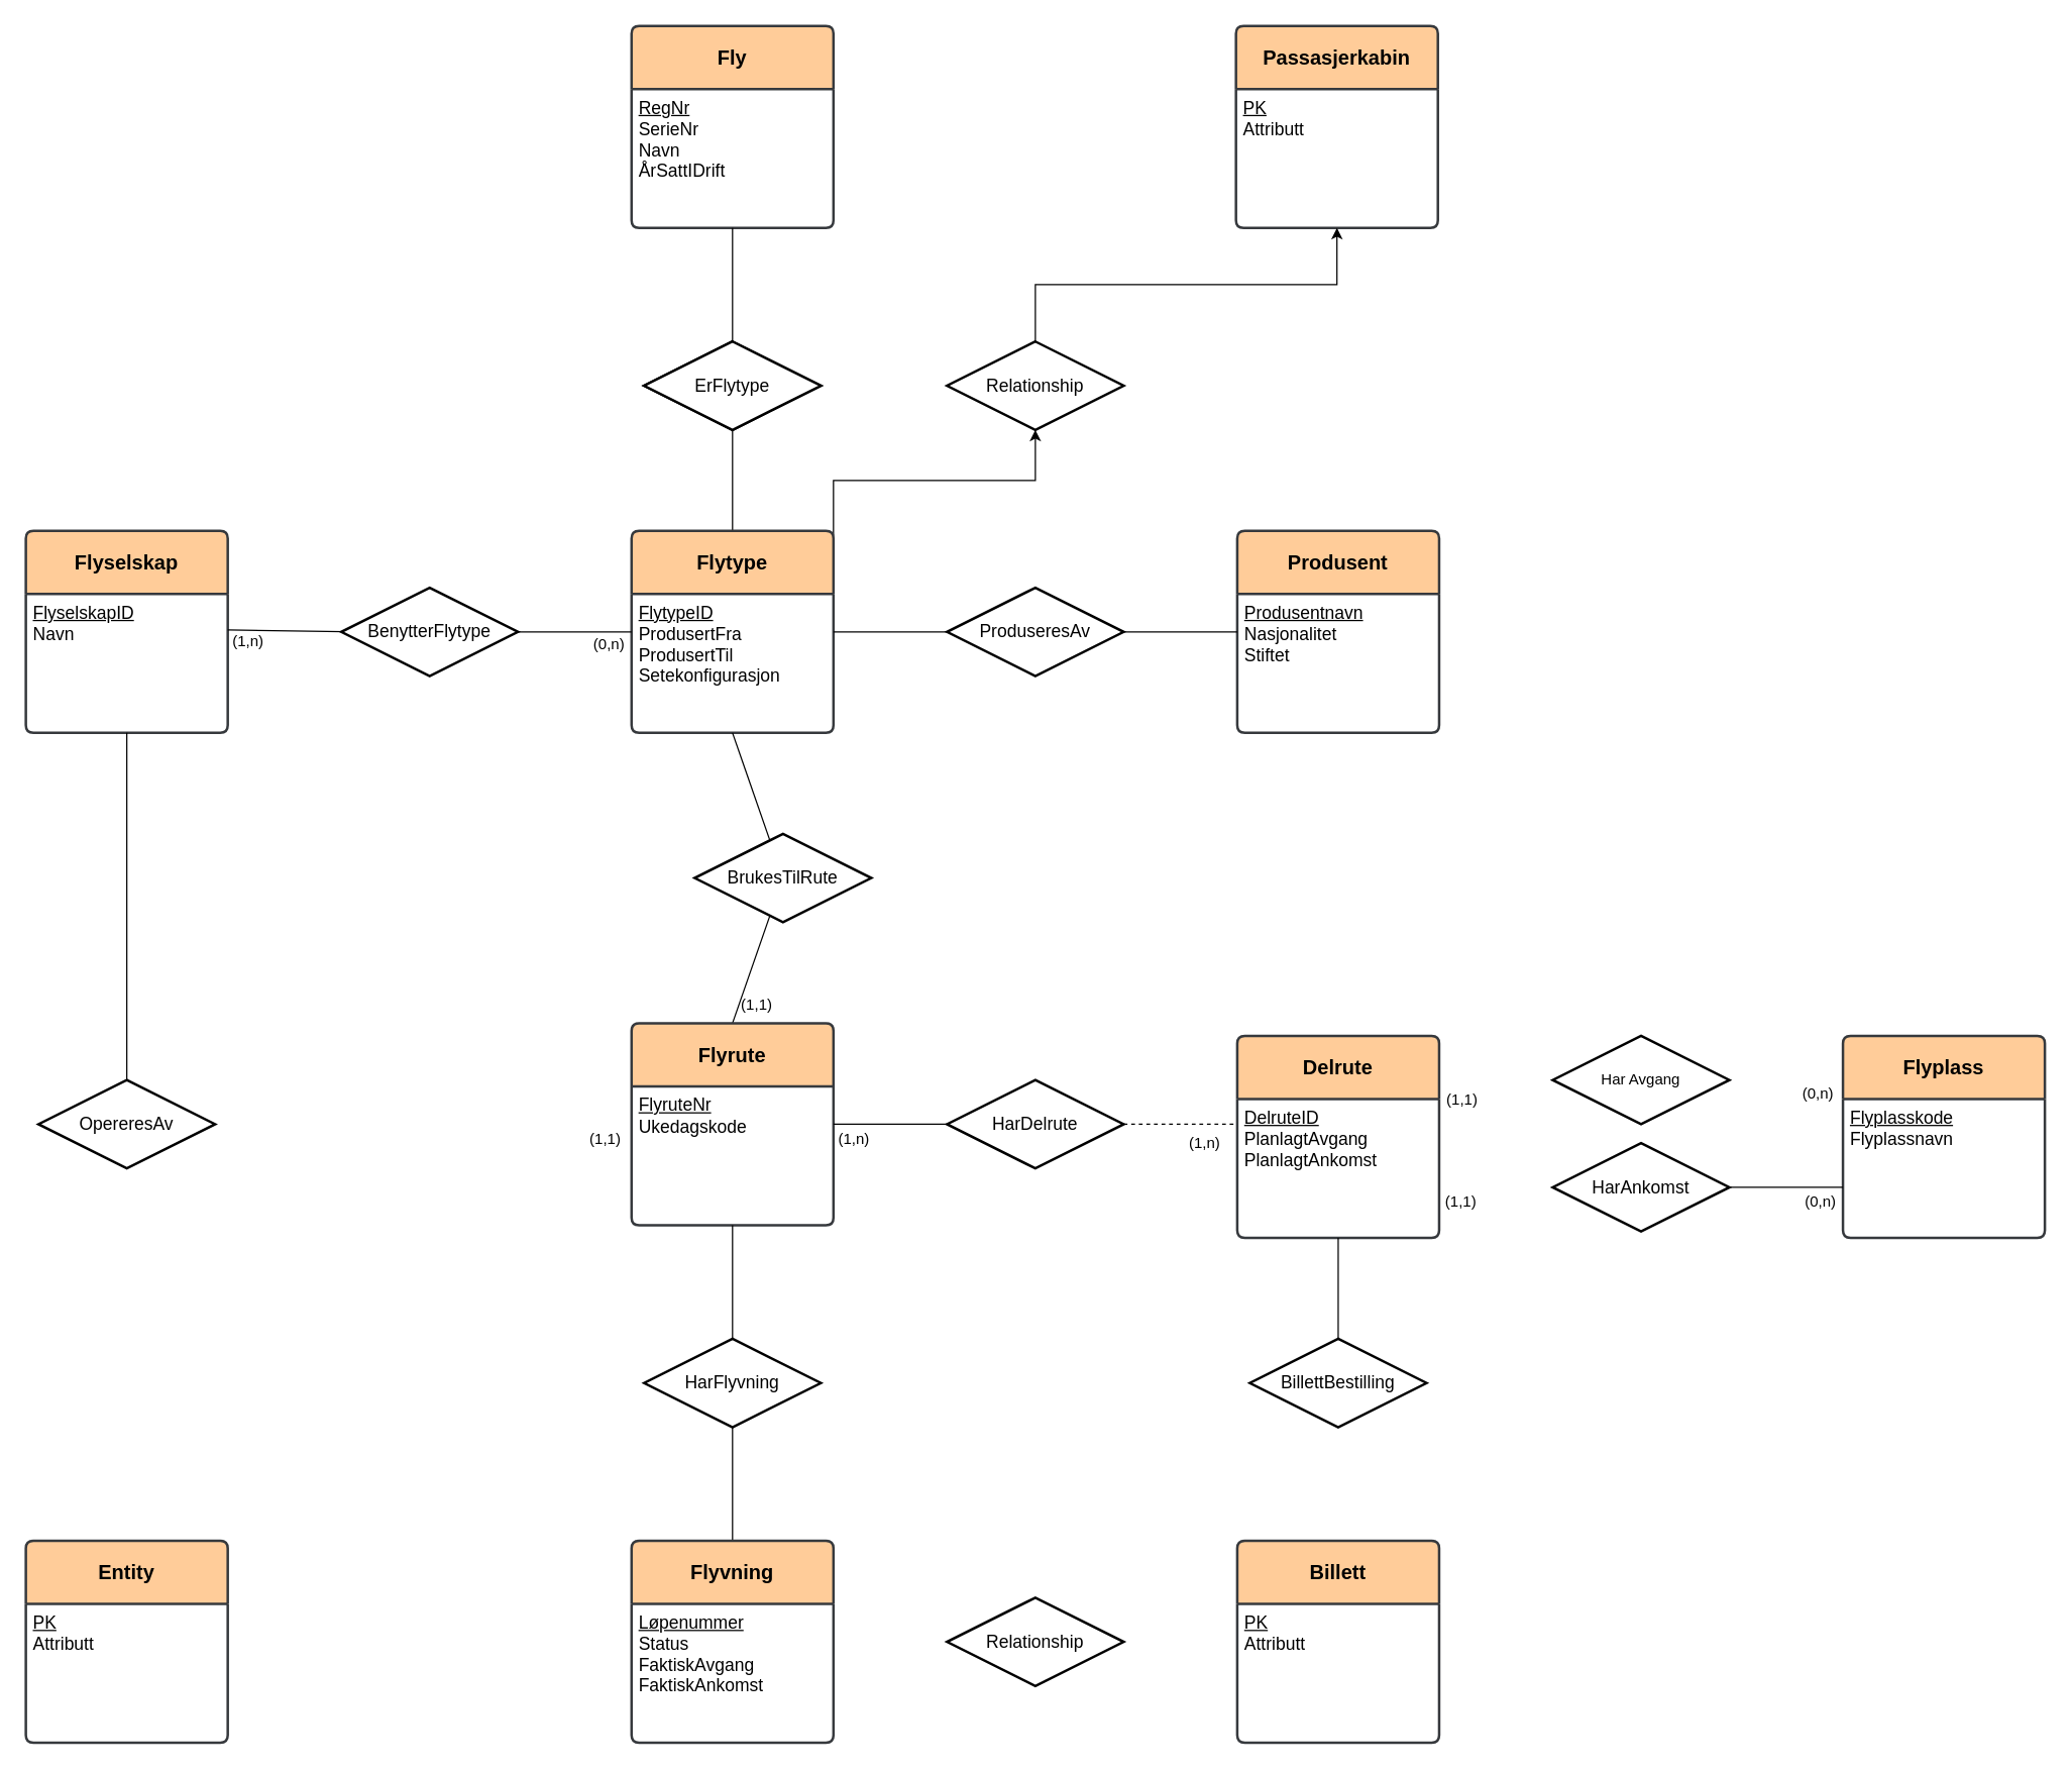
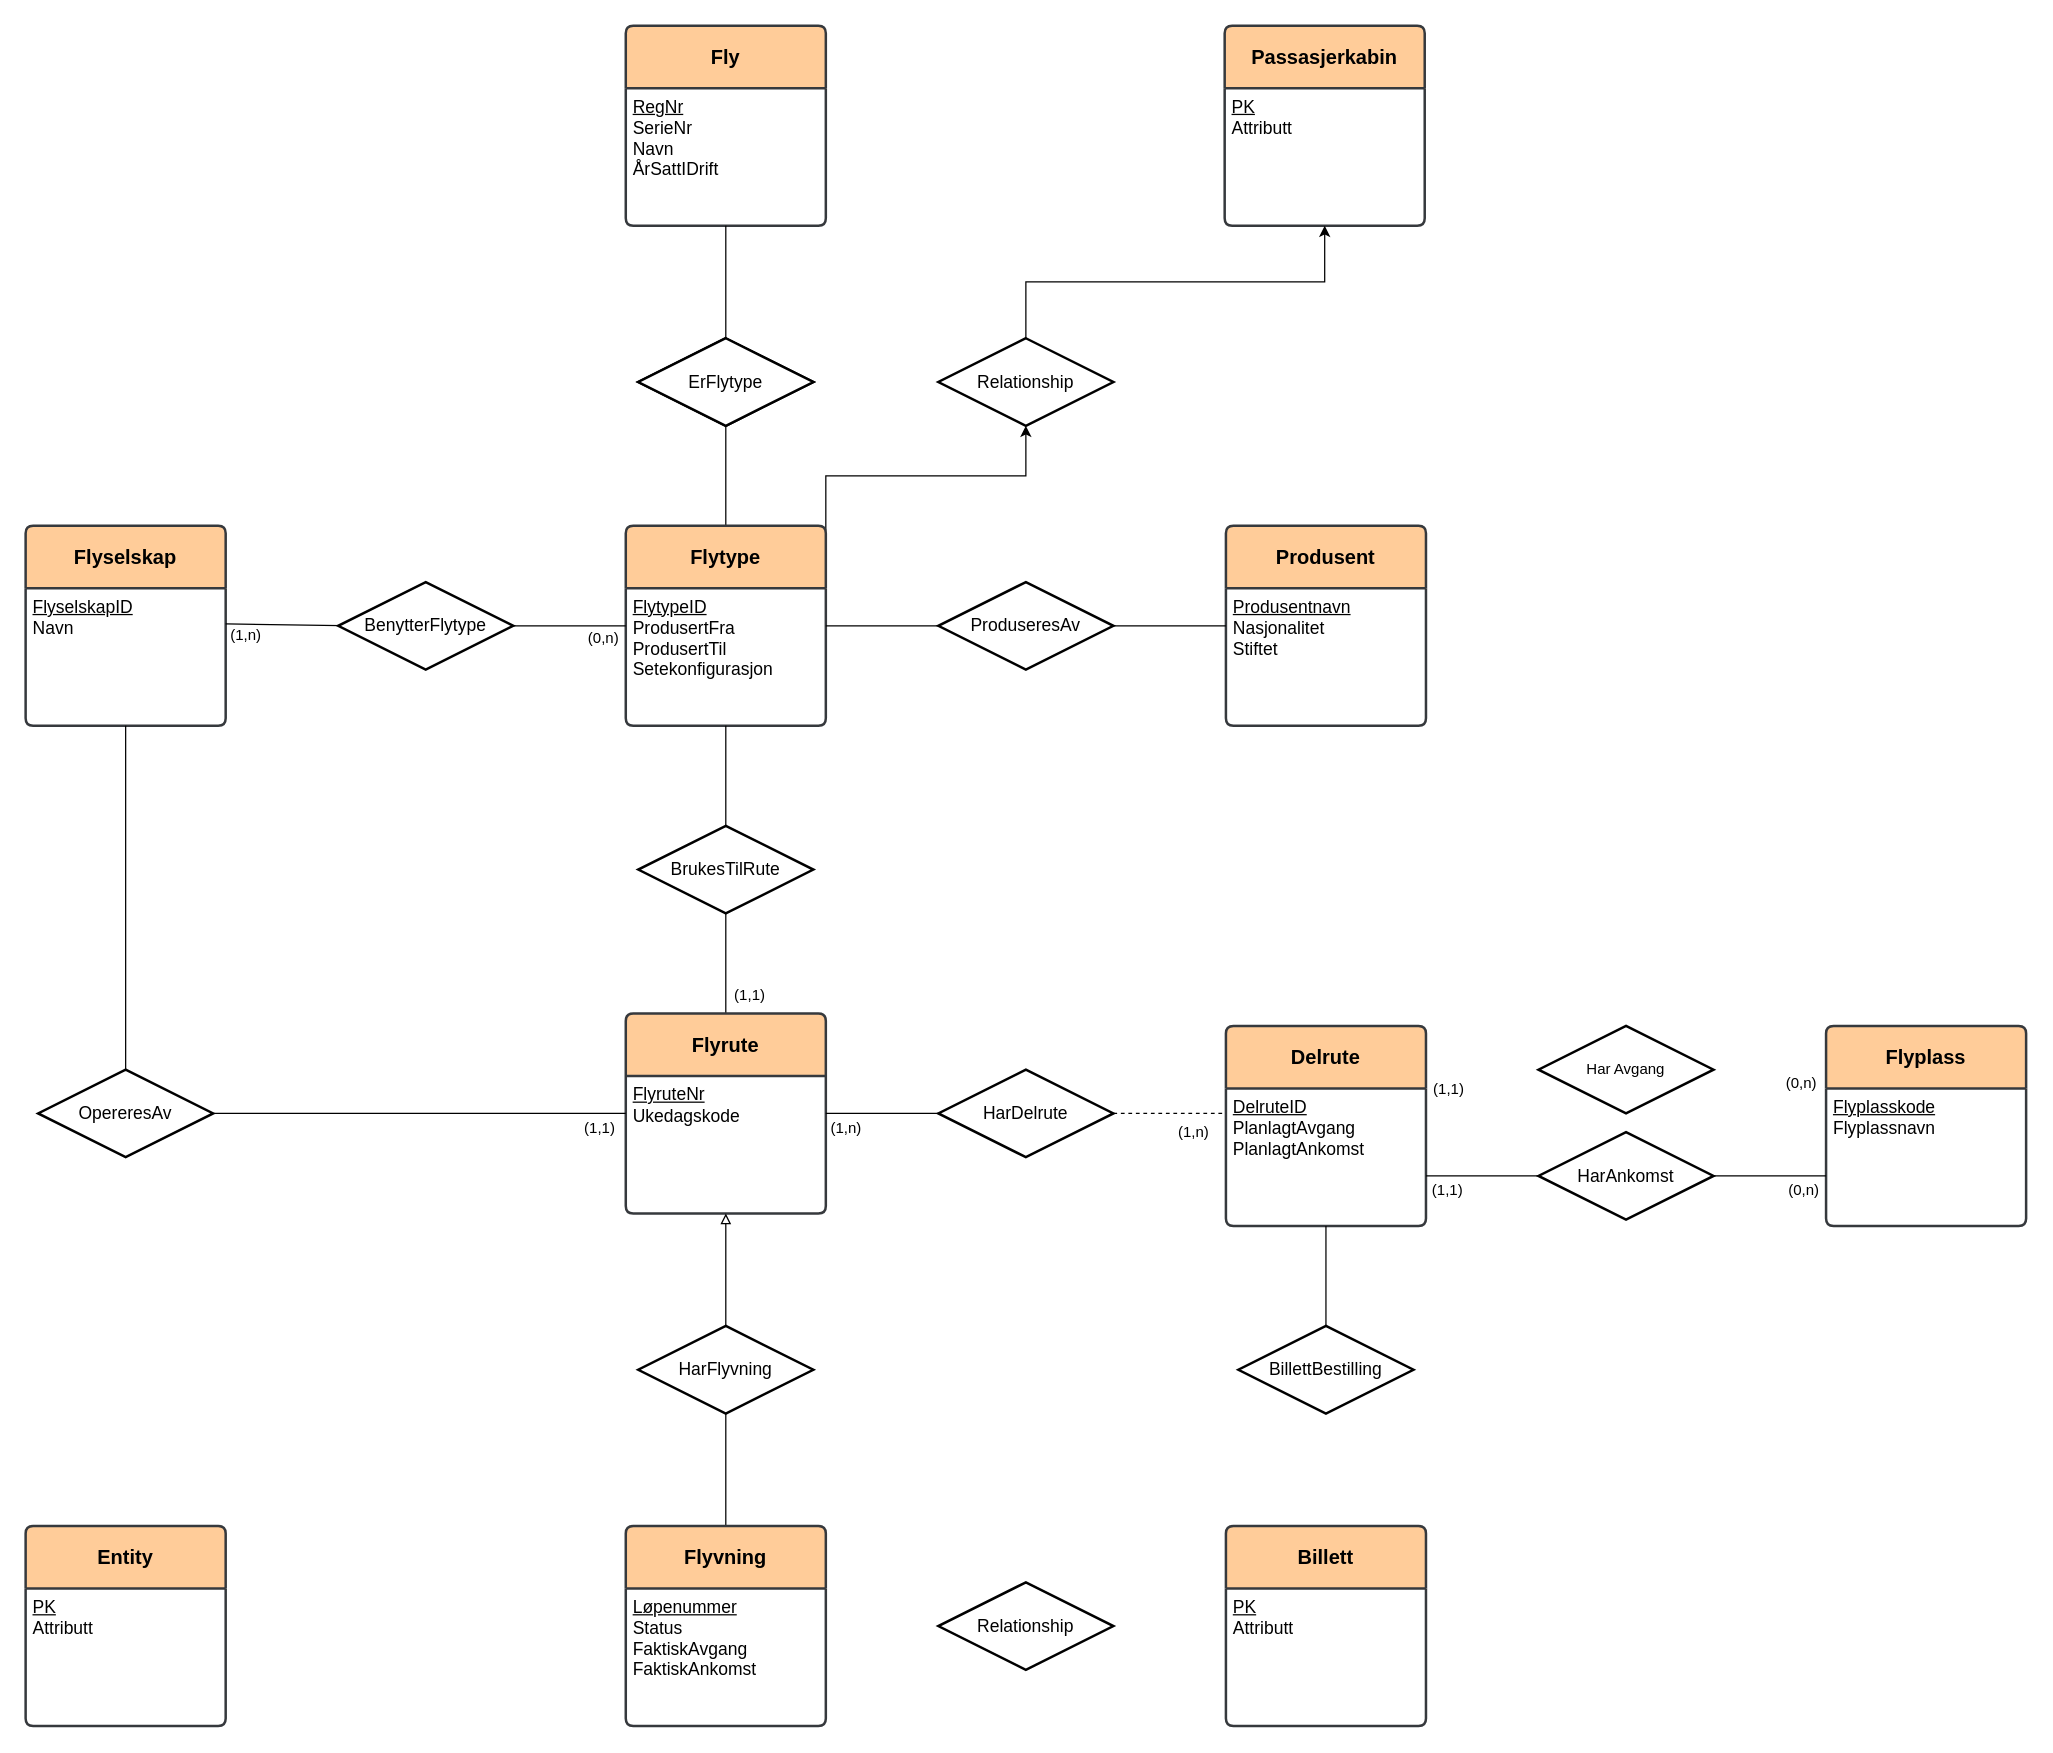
- <mxCell id="23" value="&lt;font style=&quot;font-size: 14px;&quot;&gt;BrukesTilRute&lt;/font&gt;" style="shape=rhombus;perimeter=rhombusPerimeter;whiteSpace=wrap;html=1;align=center;strokeWidth=2;" parent="1" vertex="1"><mxGeometry x="550" y="660" width="140" height="70" as="geometry" /></mxCell>
+ <mxCell id="23" value="&lt;font style=&quot;font-size: 14px;&quot;&gt;BrukesTilRute&lt;/font&gt;" style="shape=rhombus;perimeter=rhombusPerimeter;whiteSpace=wrap;html=1;align=center;strokeWidth=2;" parent="1" vertex="1"><mxGeometry x="510" y="660" width="140" height="70" as="geometry" /></mxCell>
+ <mxCell id="38" style="edgeStyle=none;html=1;entryX=0;entryY=0.5;entryDx=0;entryDy=0;endArrow=none;endFill=0;" parent="1" source="39" target="24" edge="1"><mxGeometry relative="1" as="geometry" /></mxCell>
+ <mxCell id="35" style="edgeStyle=none;html=1;entryX=1;entryY=0.636;entryDx=0;entryDy=0;entryPerimeter=0;endArrow=none;endFill=0;" parent="1" source="34" target="28" edge="1"><mxGeometry relative="1" as="geometry" /></mxCell>
- <mxCell id="54" style="edgeStyle=none;html=1;entryX=0.5;entryY=1;entryDx=0;entryDy=0;endArrow=none;endFill=0;" parent="1" source="56" target="25" edge="1"><mxGeometry relative="1" as="geometry" /></mxCell>
+ <mxCell id="54" style="edgeStyle=none;html=1;entryX=0.5;entryY=1;entryDx=0;entryDy=0;endArrow=block;endFill=0;" parent="1" source="56" target="25" edge="1"><mxGeometry relative="1" as="geometry" /></mxCell>
